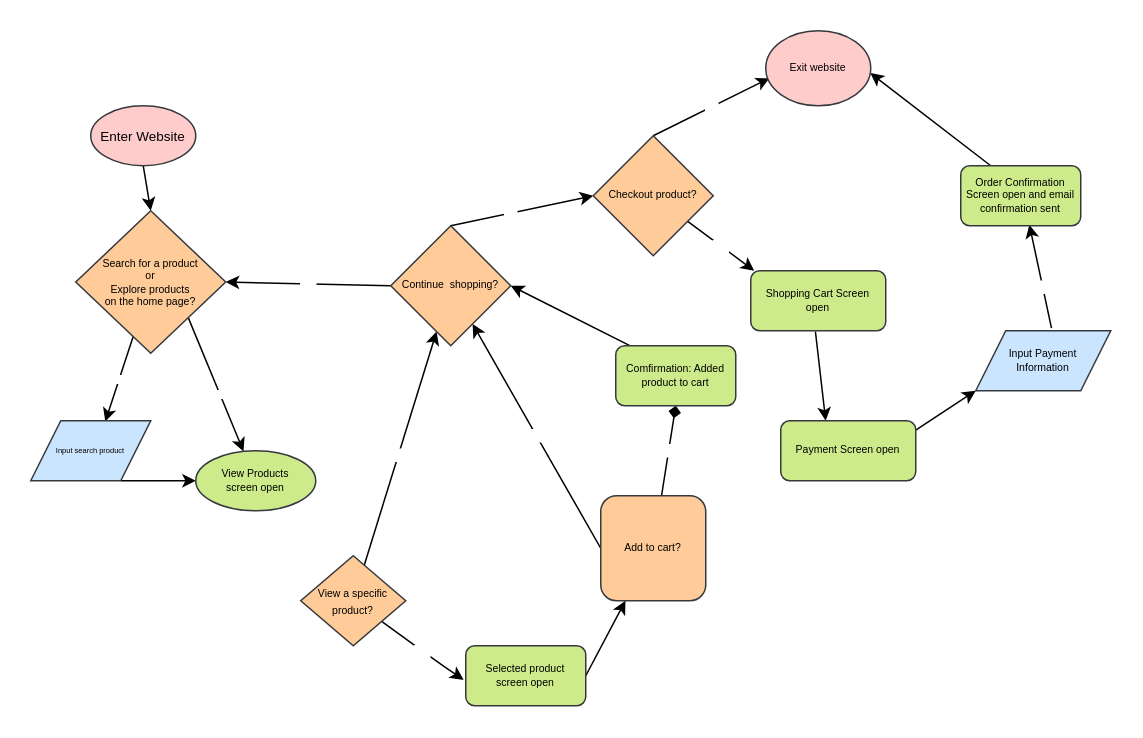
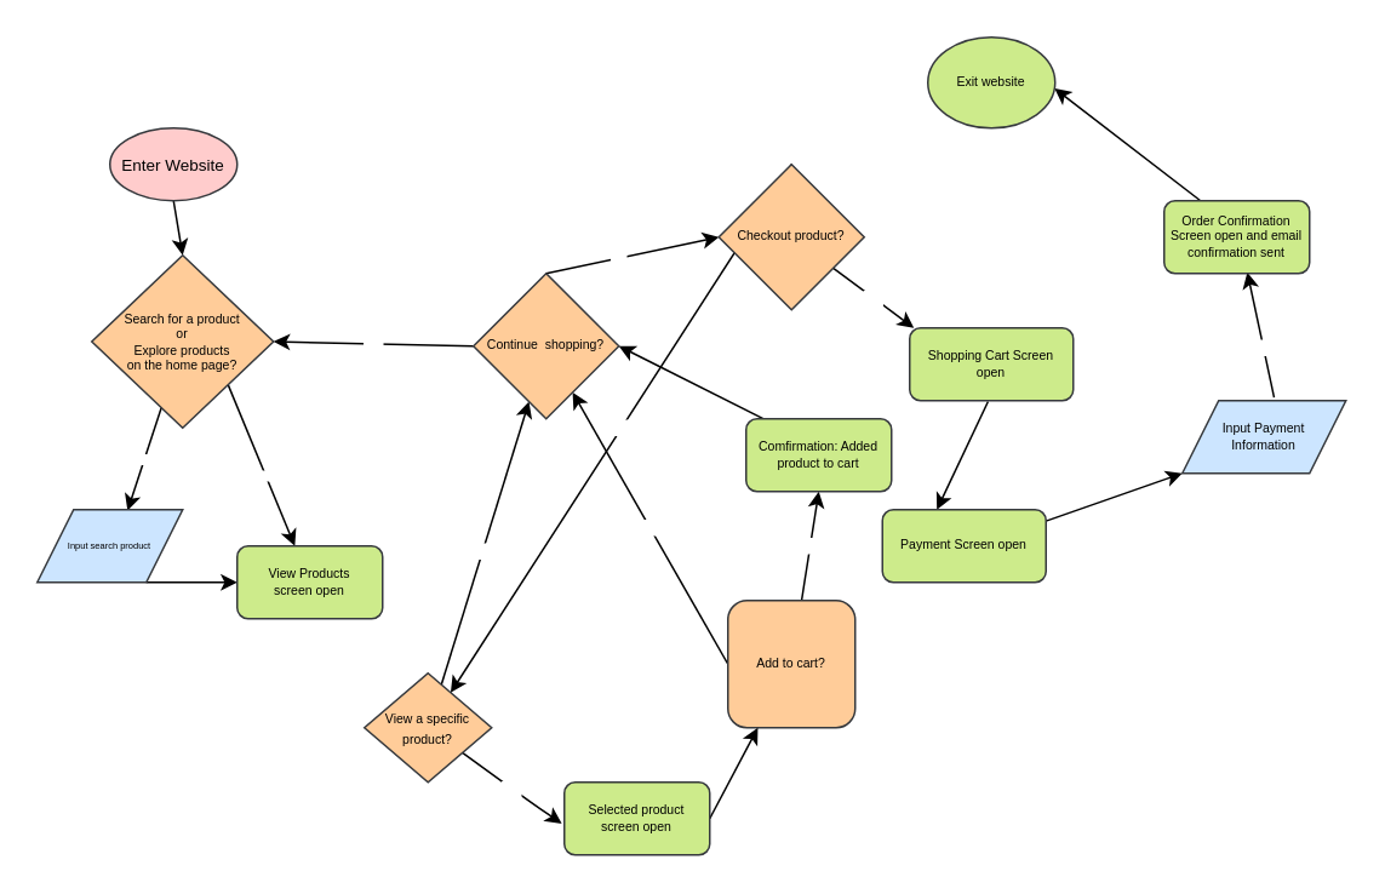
- <mxCell id="30" value="&lt;font color=&quot;#000000&quot;&gt;Exit website&lt;/font&gt;" style="ellipse;whiteSpace=wrap;html=1;labelBackgroundColor=none;fontSize=7;fillColor=#ffcccc;strokeColor=#36393d;" parent="1" vertex="1"><mxGeometry x="510" y="20" width="70" height="50" as="geometry" /></mxCell>
+ <mxCell id="30" value="&lt;font color=&quot;#000000&quot;&gt;Exit website&lt;/font&gt;" style="ellipse;whiteSpace=wrap;html=1;labelBackgroundColor=none;fontSize=7;fillColor=#cdeb8b;strokeColor=#36393d;" parent="1" vertex="1"><mxGeometry x="510" y="20" width="70" height="50" as="geometry" /></mxCell>
- <mxCell id="20" value="No" style="edgeStyle=none;html=1;exitX=0.5;exitY=0;exitDx=0;exitDy=0;fontSize=7;fontColor=#FFFFFF;entryX=0.036;entryY=0.632;entryDx=0;entryDy=0;entryPerimeter=0;" parent="1" source="22" target="30" edge="1"><mxGeometry relative="1" as="geometry"><mxPoint x="510" y="50" as="targetPoint" /></mxGeometry></mxCell>
+ <mxCell id="20" value="No" style="edgeStyle=none;html=1;exitX=0.5;exitY=0;exitDx=0;exitDy=0;fontSize=7;fontColor=#FFFFFF;" parent="1" source="22" target="10" edge="1"><mxGeometry relative="1" as="geometry"><mxPoint x="510" y="50" as="targetPoint" /></mxGeometry></mxCell>
- <mxCell id="11" value="yes" style="edgeStyle=none;html=1;fontSize=7;fontColor=#FFFFFF;entryX=0.5;entryY=1;entryDx=0;entryDy=0;endArrow=diamond;" parent="1" source="13" target="33" edge="1"><mxGeometry relative="1" as="geometry"><mxPoint x="451.522" y="270" as="targetPoint" /></mxGeometry></mxCell>
+ <mxCell id="11" value="yes" style="edgeStyle=none;html=1;fontSize=7;fontColor=#FFFFFF;entryX=0.5;entryY=1;entryDx=0;entryDy=0;" parent="1" source="13" target="33" edge="1"><mxGeometry relative="1" as="geometry"><mxPoint x="451.522" y="270" as="targetPoint" /></mxGeometry></mxCell>
- <mxCell id="36" value="&lt;font color=&quot;#000000&quot;&gt;Payment Screen open&lt;/font&gt;" style="rounded=1;whiteSpace=wrap;html=1;labelBackgroundColor=none;fontSize=7;fillColor=#cdeb8b;strokeColor=#36393d;" parent="1" vertex="1"><mxGeometry x="520" y="280" width="90" height="40" as="geometry" /></mxCell>
+ <mxCell id="36" value="&lt;font color=&quot;#000000&quot;&gt;Payment Screen open&lt;/font&gt;" style="rounded=1;whiteSpace=wrap;html=1;labelBackgroundColor=none;fontSize=7;fillColor=#cdeb8b;strokeColor=#36393d;" parent="1" vertex="1"><mxGeometry x="485" y="280" width="90" height="40" as="geometry" /></mxCell>
- <mxCell id="31" value="&lt;font color=&quot;#000000&quot; style=&quot;font-size: 7px;&quot;&gt;View Products &lt;br&gt;screen open&lt;/font&gt;" style="ellipse;whiteSpace=wrap;html=1;labelBackgroundColor=none;fontSize=7;fillColor=#cdeb8b;strokeColor=#36393d;" parent="1" vertex="1"><mxGeometry x="130" y="300" width="80" height="40" as="geometry" /></mxCell>
+ <mxCell id="31" value="&lt;font color=&quot;#000000&quot; style=&quot;font-size: 7px;&quot;&gt;View Products &lt;br&gt;screen open&lt;/font&gt;" style="rounded=1;whiteSpace=wrap;html=1;labelBackgroundColor=none;fontSize=7;fillColor=#cdeb8b;strokeColor=#36393d;" parent="1" vertex="1"><mxGeometry x="130" y="300" width="80" height="40" as="geometry" /></mxCell>
